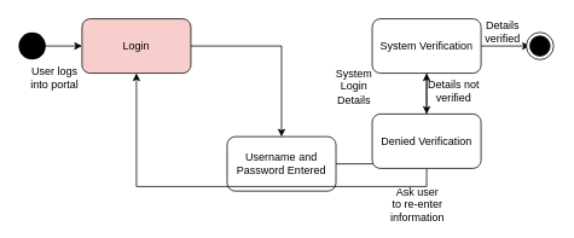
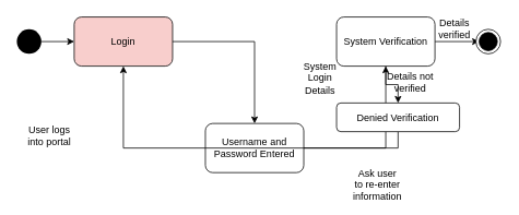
- <mxCell id="13" value="User logs into portal" style="text;html=1;strokeColor=none;fillColor=none;align=center;verticalAlign=middle;whiteSpace=wrap;rounded=0;" vertex="1" parent="1"><mxGeometry x="30" y="70" width="60" height="30" as="geometry" /></mxCell>
+ <mxCell id="13" value="User logs into portal" style="text;html=1;strokeColor=none;fillColor=none;align=center;verticalAlign=middle;whiteSpace=wrap;rounded=0;" vertex="1" parent="1"><mxGeometry x="30" y="150" width="60" height="30" as="geometry" /></mxCell>
- <mxCell id="12" value="Denied Verification" style="whiteSpace=wrap;html=1;rounded=1;" vertex="1" parent="1"><mxGeometry x="410" y="125" width="120" height="60" as="geometry" /></mxCell>
+ <mxCell id="12" value="Denied Verification" style="whiteSpace=wrap;html=1;rounded=1;" vertex="1" parent="1"><mxGeometry x="410" y="125" width="150" height="35" as="geometry" /></mxCell>
